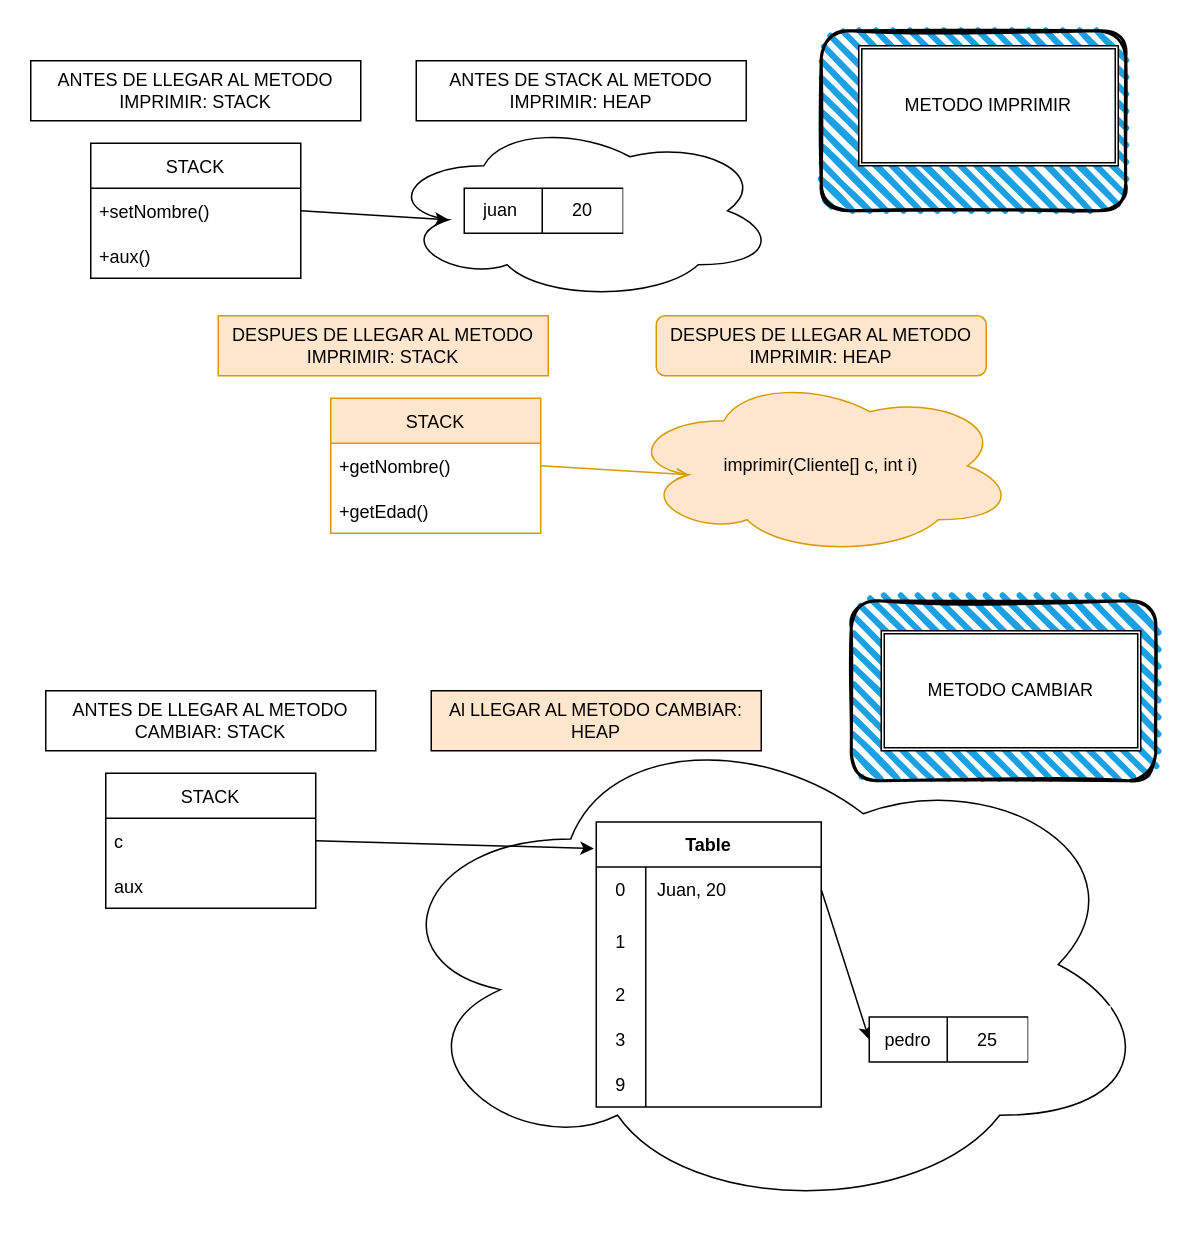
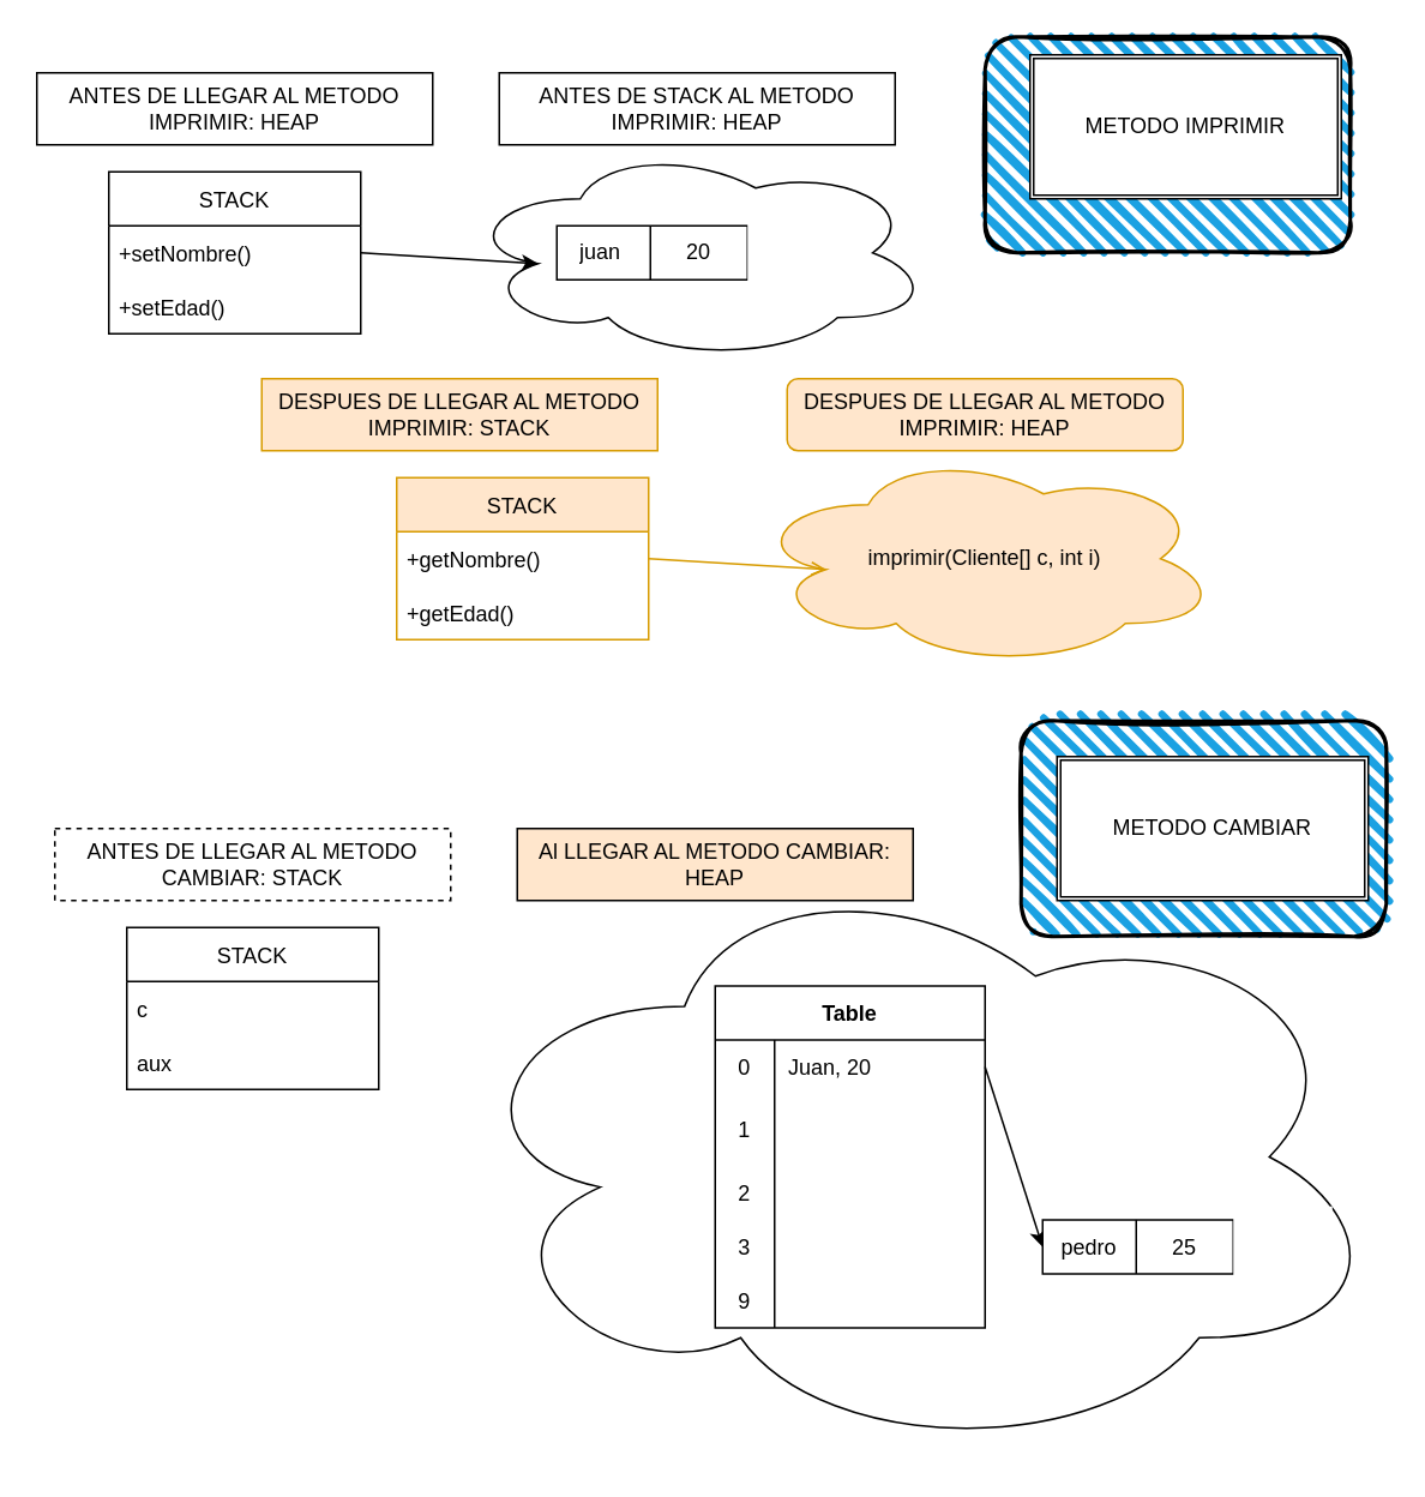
- <mxCell id="4" value="ANTES DE LLEGAR AL METODO IMPRIMIR: STACK" style="rounded=0;whiteSpace=wrap;html=1;" vertex="1" parent="1"><mxGeometry x="20" y="40" width="220" height="40" as="geometry" /></mxCell>
+ <mxCell id="4" value="ANTES DE LLEGAR AL METODO IMPRIMIR: HEAP" style="rounded=0;whiteSpace=wrap;html=1;" vertex="1" parent="1"><mxGeometry x="20" y="40" width="220" height="40" as="geometry" /></mxCell>
- <mxCell id="7" value="+aux()" style="text;strokeColor=none;fillColor=none;align=left;verticalAlign=middle;spacingLeft=4;spacingRight=4;overflow=hidden;points=[[0,0.5],[1,0.5]];portConstraint=eastwest;rotatable=0;" vertex="1" parent="5"><mxGeometry y="60" width="140" height="30" as="geometry" /></mxCell>
+ <mxCell id="7" value="+setEdad()" style="text;strokeColor=none;fillColor=none;align=left;verticalAlign=middle;spacingLeft=4;spacingRight=4;overflow=hidden;points=[[0,0.5],[1,0.5]];portConstraint=eastwest;rotatable=0;" vertex="1" parent="5"><mxGeometry y="60" width="140" height="30" as="geometry" /></mxCell>
- <mxCell id="24" value="ANTES DE LLEGAR AL METODO CAMBIAR: STACK" style="rounded=0;whiteSpace=wrap;html=1;" vertex="1" parent="1"><mxGeometry x="30" y="460" width="220" height="40" as="geometry" /></mxCell>
+ <mxCell id="24" value="ANTES DE LLEGAR AL METODO CAMBIAR: STACK" style="rounded=0;whiteSpace=wrap;html=1;dashed=1;" vertex="1" parent="1"><mxGeometry x="30" y="460" width="220" height="40" as="geometry" /></mxCell>
- <mxCell id="28" value="" style="endArrow=classic;html=1;rounded=0;exitX=1;exitY=0.5;exitDx=0;exitDy=0;entryX=-0.011;entryY=0.093;entryDx=0;entryDy=0;entryPerimeter=0;" edge="1" parent="1" source="26" target="33"><mxGeometry width="50" height="50" relative="1" as="geometry"><mxPoint x="420" y="680" as="sourcePoint" /><mxPoint x="470" y="630" as="targetPoint" /></mxGeometry></mxCell>
